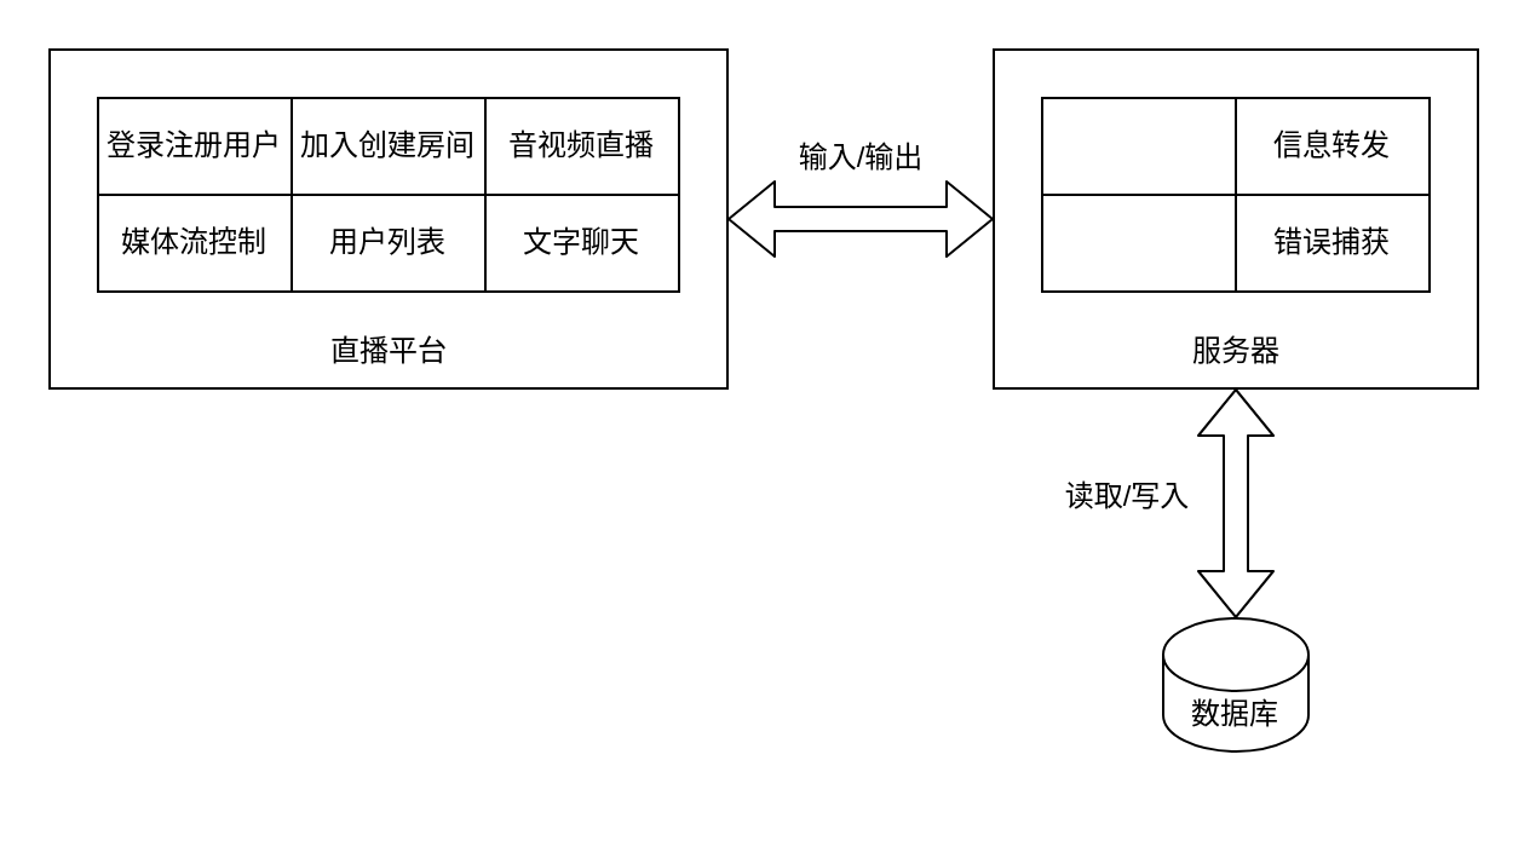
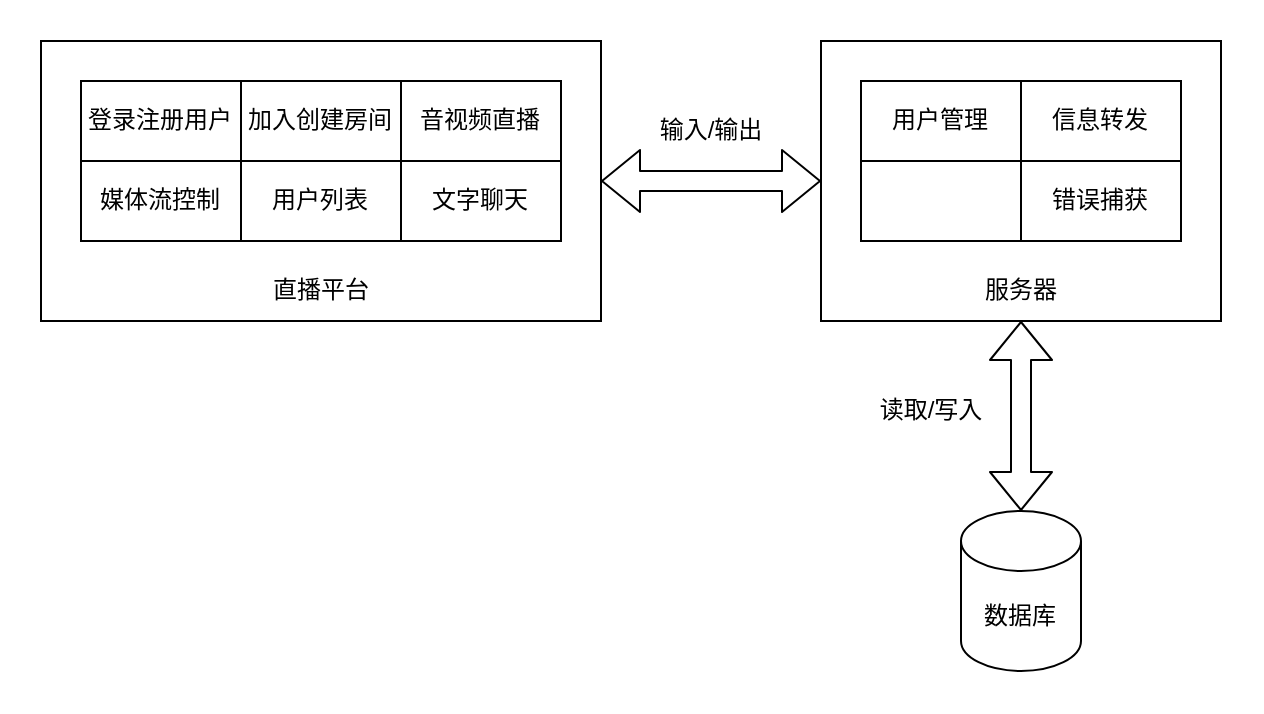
+ <mxCell id="7" value="用户管理" style="text;html=1;strokeColor=none;fillColor=none;align=center;verticalAlign=middle;whiteSpace=wrap;rounded=0;" parent="1" vertex="1"><mxGeometry x="430" y="40" width="80" height="40" as="geometry" /></mxCell>
- <mxCell id="20" value="数据库" style="shape=cylinder3;whiteSpace=wrap;html=1;boundedLbl=1;backgroundOutline=1;size=15;" parent="1" vertex="1"><mxGeometry x="480" y="255" width="60" height="55" as="geometry" /></mxCell>
+ <mxCell id="20" value="数据库" style="shape=cylinder3;whiteSpace=wrap;html=1;boundedLbl=1;backgroundOutline=1;size=15;" parent="1" vertex="1"><mxGeometry x="480" y="255" width="60" height="80" as="geometry" /></mxCell>
